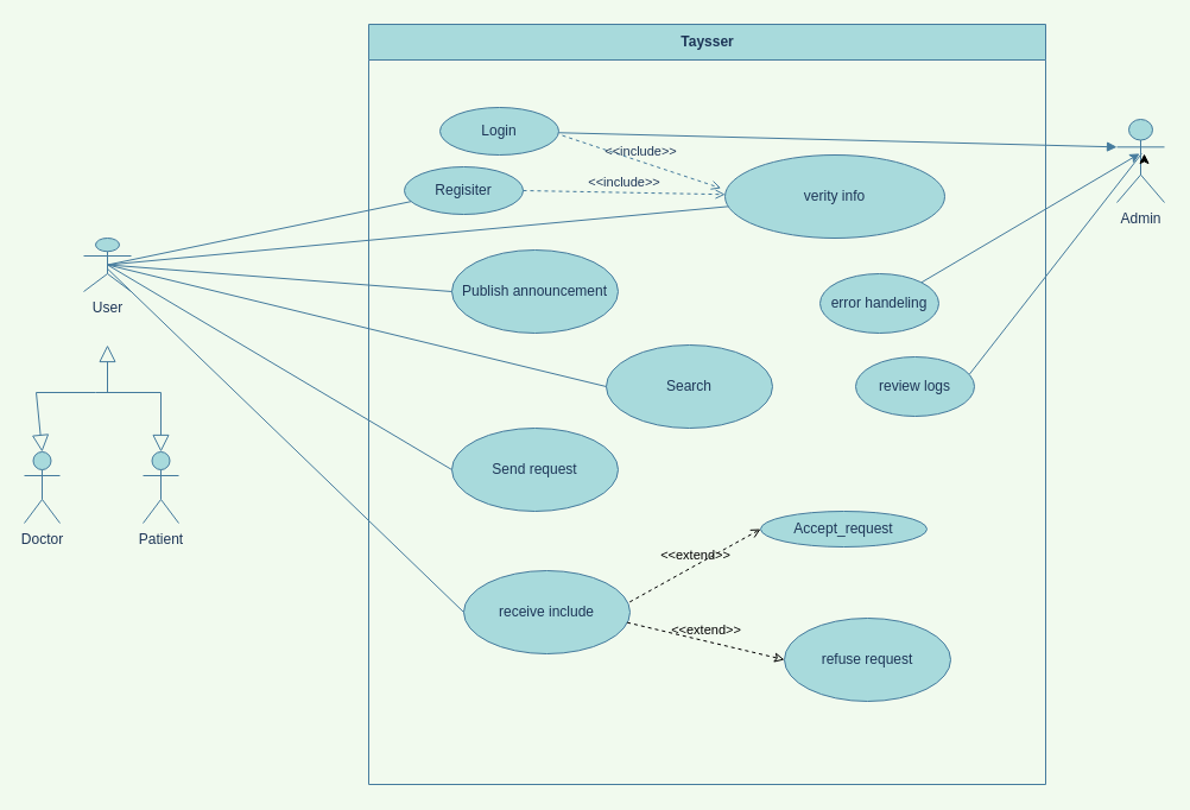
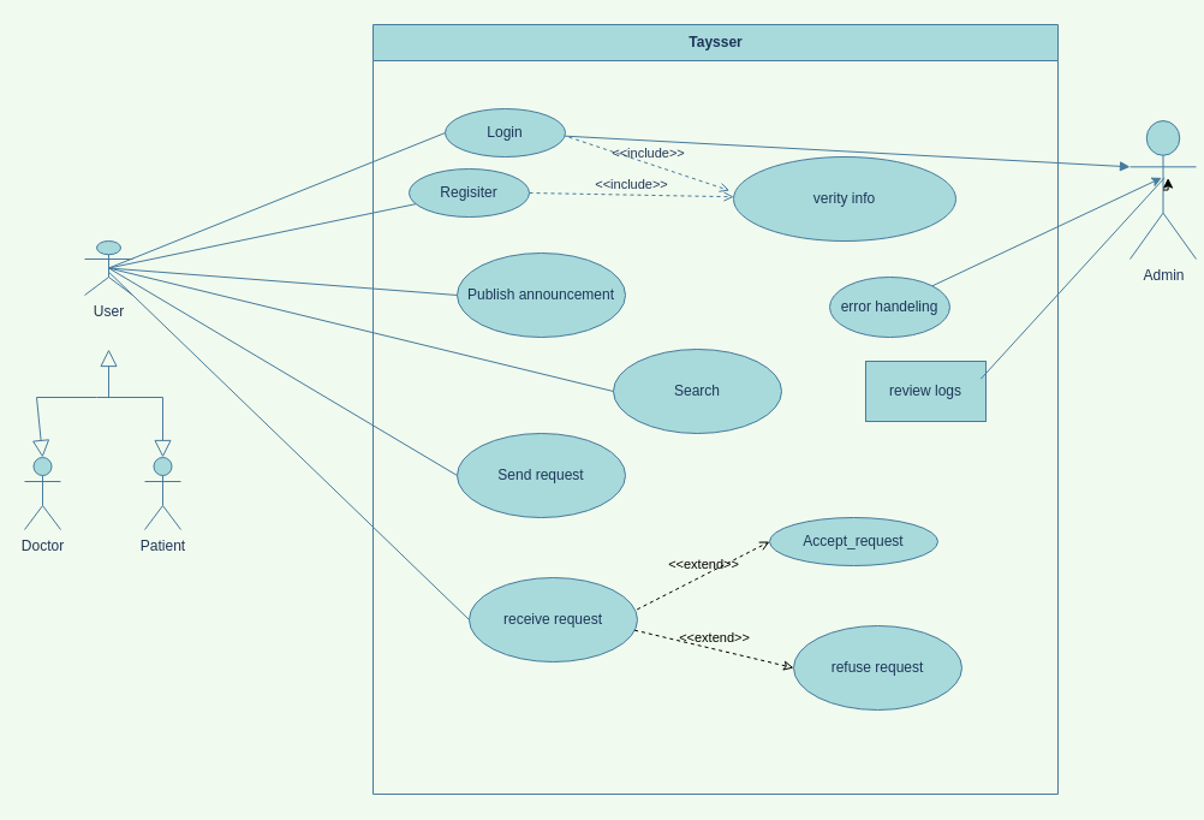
- <mxCell id="30" value="Admin" style="shape=umlActor;html=1;verticalLabelPosition=bottom;verticalAlign=top;align=center;fillColor=#A8DADC;strokeColor=#457B9D;fontColor=#1D3557;" parent="1" vertex="1"><mxGeometry x="940" y="100" width="40" height="70" as="geometry" /></mxCell>
+ <mxCell id="30" value="Admin" style="shape=umlActor;html=1;verticalLabelPosition=bottom;verticalAlign=top;align=center;fillColor=#A8DADC;strokeColor=#457B9D;fontColor=#1D3557;" parent="1" vertex="1"><mxGeometry x="940" y="100" width="55" height="115" as="geometry" /></mxCell>
- <mxCell id="19" value="" style="edgeStyle=none;html=1;endArrow=none;verticalAlign=bottom;rounded=0;exitX=0.5;exitY=0.5;exitDx=0;exitDy=0;exitPerimeter=0;labelBackgroundColor=#F1FAEE;strokeColor=#457B9D;fontColor=#1D3557;" parent="1" source="18" target="9" edge="1"><mxGeometry width="160" relative="1" as="geometry"><mxPoint x="210" y="130" as="sourcePoint" /><mxPoint x="370" y="130" as="targetPoint" /></mxGeometry></mxCell>
+ <mxCell id="19" value="" style="edgeStyle=none;html=1;endArrow=none;verticalAlign=bottom;rounded=0;exitX=0.5;exitY=0.5;exitDx=0;exitDy=0;exitPerimeter=0;entryX=0;entryY=0.5;entryDx=0;entryDy=0;labelBackgroundColor=#F1FAEE;strokeColor=#457B9D;fontColor=#1D3557;" parent="1" source="18" target="3" edge="1"><mxGeometry width="160" relative="1" as="geometry"><mxPoint x="210" y="130" as="sourcePoint" /><mxPoint x="370" y="130" as="targetPoint" /></mxGeometry></mxCell>
- <mxCell id="17" value="review logs" style="ellipse;whiteSpace=wrap;html=1;fillColor=#A8DADC;strokeColor=#457B9D;fontColor=#1D3557;" parent="2" vertex="1"><mxGeometry x="410" y="280" width="100" height="50" as="geometry" /></mxCell>
+ <mxCell id="17" value="review logs" style="whiteSpace=wrap;html=1;fillColor=#A8DADC;strokeColor=#457B9D;fontColor=#1D3557;rounded=0;" parent="2" vertex="1"><mxGeometry x="410" y="280" width="100" height="50" as="geometry" /></mxCell>
- <mxCell id="10" value="Accept_request" style="ellipse;whiteSpace=wrap;html=1;fillColor=#A8DADC;strokeColor=#457B9D;fontColor=#1D3557;" parent="2" vertex="1"><mxGeometry x="330" y="410" width="140" height="30" as="geometry" /></mxCell>
+ <mxCell id="10" value="Accept_request" style="ellipse;whiteSpace=wrap;html=1;fillColor=#A8DADC;strokeColor=#457B9D;fontColor=#1D3557;" parent="2" vertex="1"><mxGeometry x="330" y="410" width="140" height="40" as="geometry" /></mxCell>
- <mxCell id="12" value="receive include" style="ellipse;whiteSpace=wrap;html=1;fillColor=#A8DADC;strokeColor=#457B9D;fontColor=#1D3557;" parent="2" vertex="1"><mxGeometry x="80" y="460" width="140" height="70" as="geometry" /></mxCell>
+ <mxCell id="12" value="receive request" style="ellipse;whiteSpace=wrap;html=1;fillColor=#A8DADC;strokeColor=#457B9D;fontColor=#1D3557;" parent="2" vertex="1"><mxGeometry x="80" y="460" width="140" height="70" as="geometry" /></mxCell>
